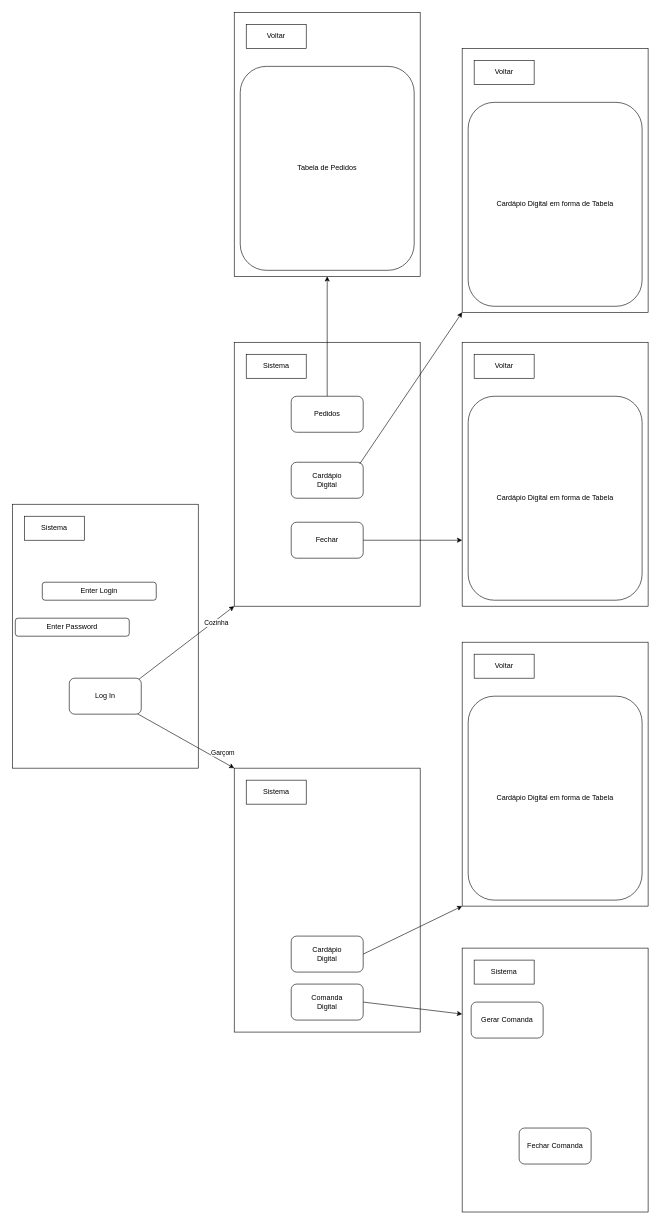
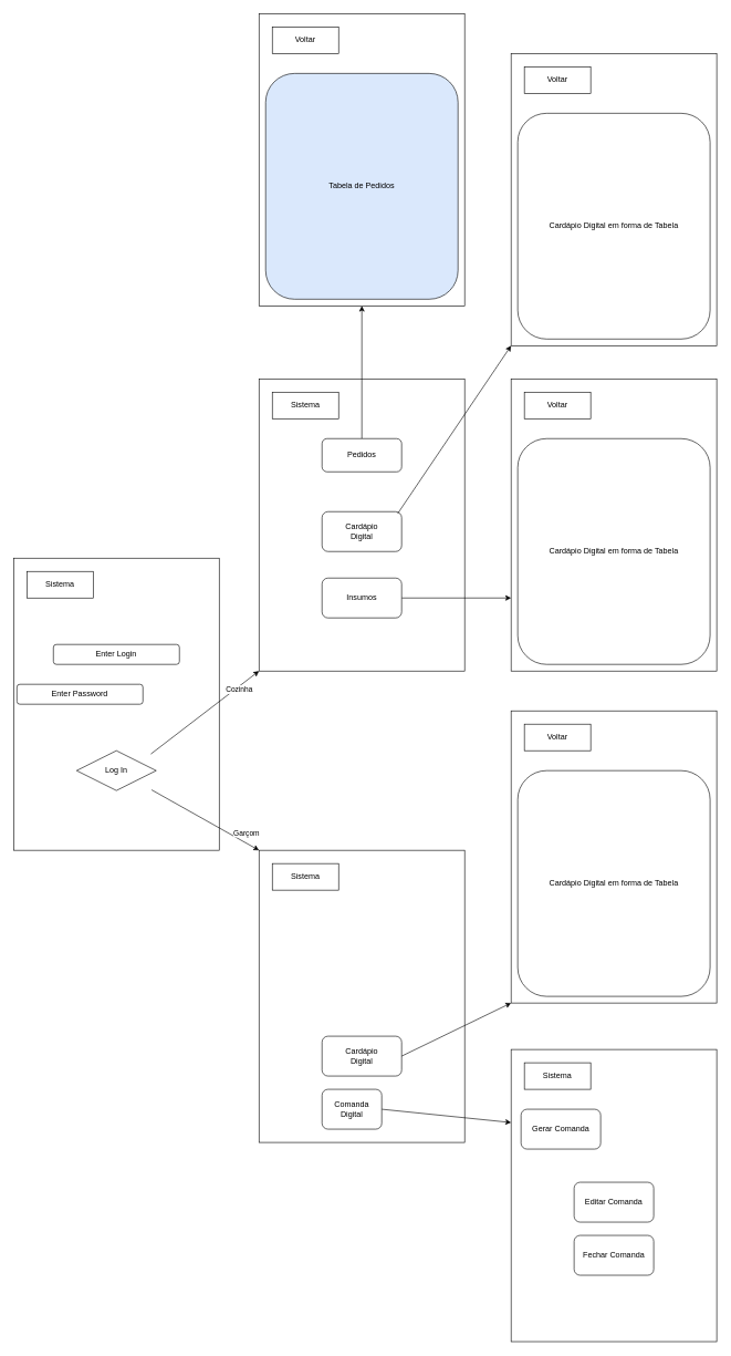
- <mxCell id="26" value="Tabela de Pedidos" style="rounded=1;whiteSpace=wrap;html=1;" vertex="1" parent="1"><mxGeometry x="400" y="110" width="290" height="340" as="geometry" /></mxCell>
+ <mxCell id="26" value="Tabela de Pedidos" style="rounded=1;whiteSpace=wrap;html=1;fillColor=#dae8fc;" vertex="1" parent="1"><mxGeometry x="400" y="110" width="290" height="340" as="geometry" /></mxCell>
- <mxCell id="23" value="Pedidos" style="rounded=1;whiteSpace=wrap;html=1;" vertex="1" parent="1"><mxGeometry x="485" y="660" width="120" height="60" as="geometry" /></mxCell>
+ <mxCell id="23" value="Pedidos" style="rounded=1;whiteSpace=wrap;html=1;" vertex="1" parent="1"><mxGeometry x="485" y="660" width="120" height="50" as="geometry" /></mxCell>
- <mxCell id="20" value="Fechar" style="rounded=1;whiteSpace=wrap;html=1;" vertex="1" parent="1"><mxGeometry x="485" y="870" width="120" height="60" as="geometry" /></mxCell>
+ <mxCell id="20" value="Insumos" style="rounded=1;whiteSpace=wrap;html=1;" vertex="1" parent="1"><mxGeometry x="485" y="870" width="120" height="60" as="geometry" /></mxCell>
- <mxCell id="4" value="Enter Login" style="rounded=1;whiteSpace=wrap;html=1;" vertex="1" parent="1"><mxGeometry x="70" y="970" width="190" height="30" as="geometry" /></mxCell>
+ <mxCell id="4" value="Enter Login" style="rounded=1;whiteSpace=wrap;html=1;" vertex="1" parent="1"><mxGeometry x="80" y="970" width="190" height="30" as="geometry" /></mxCell>
- <mxCell id="10" value="Log In" style="rounded=1;whiteSpace=wrap;html=1;" vertex="1" parent="1"><mxGeometry x="115" y="1130" width="120" height="60" as="geometry" /></mxCell>
+ <mxCell id="10" value="Log In" style="rhombus;whiteSpace=wrap;html=1;" vertex="1" parent="1"><mxGeometry x="115" y="1130" width="120" height="60" as="geometry" /></mxCell>
- <mxCell id="18" value="Comanda&lt;br&gt;Digital" style="rounded=1;whiteSpace=wrap;html=1;" vertex="1" parent="1"><mxGeometry x="485" y="1640" width="120" height="60" as="geometry" /></mxCell>
+ <mxCell id="18" value="Comanda&lt;br&gt;Digital" style="rounded=1;whiteSpace=wrap;html=1;" vertex="1" parent="1"><mxGeometry x="485" y="1640" width="90" height="60" as="geometry" /></mxCell>
+ <mxCell id="39" value="Editar Comanda" style="rounded=1;whiteSpace=wrap;html=1;" vertex="1" parent="1"><mxGeometry x="865" y="1780" width="120" height="60" as="geometry" /></mxCell>
- <mxCell id="40" value="Fechar Comanda" style="rounded=1;whiteSpace=wrap;html=1;" vertex="1" parent="1"><mxGeometry x="865" y="1880" width="120" height="60" as="geometry" /></mxCell>
+ <mxCell id="40" value="Fechar Comanda" style="rounded=1;whiteSpace=wrap;html=1;" vertex="1" parent="1"><mxGeometry x="865" y="1860" width="120" height="60" as="geometry" /></mxCell>
